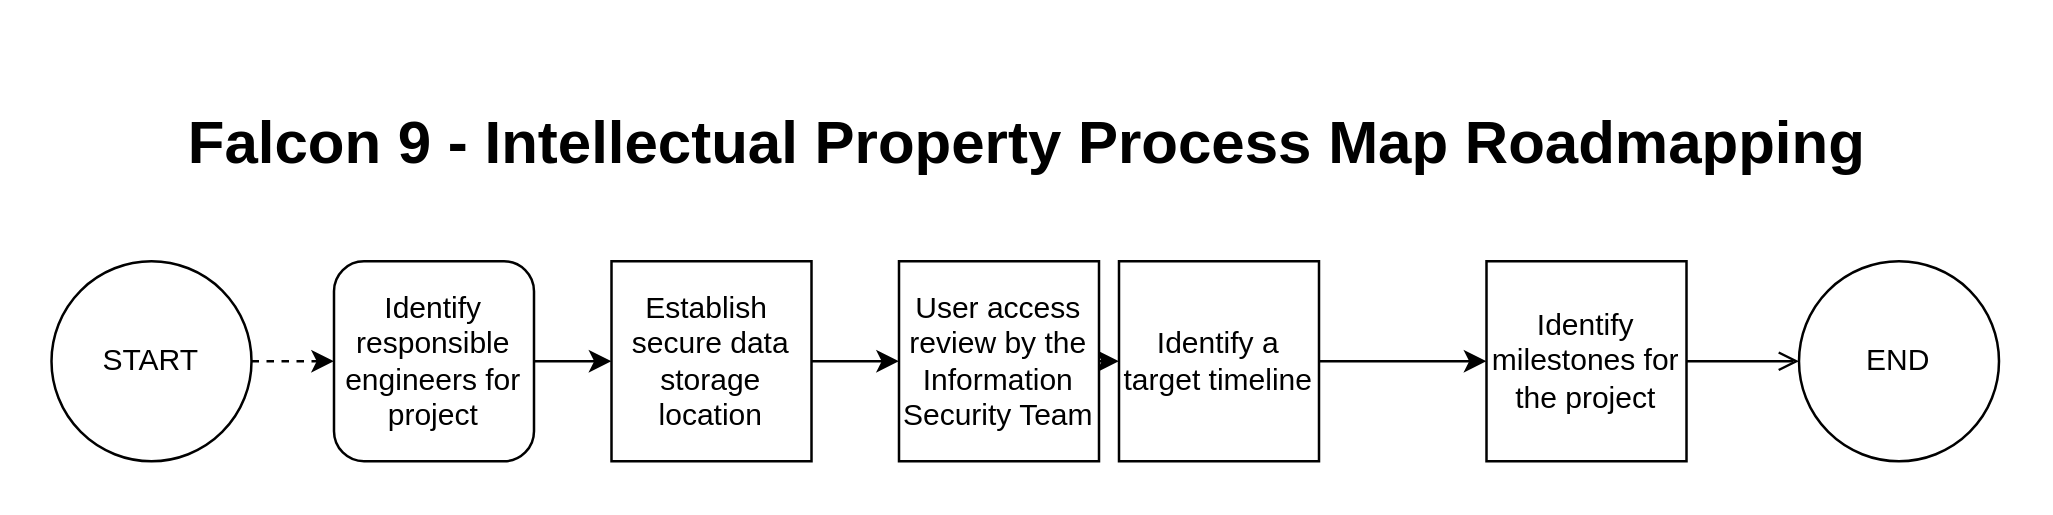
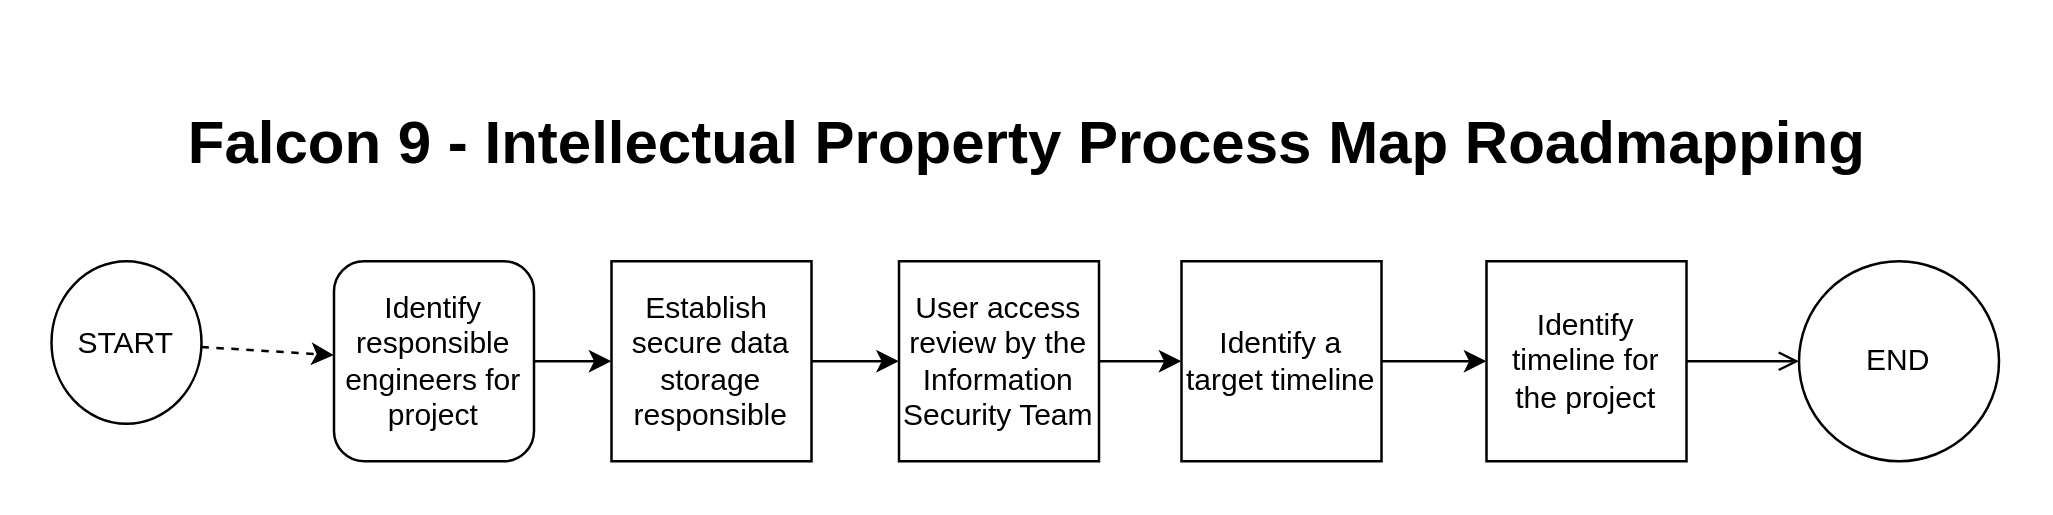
- <mxCell id="4" value="START" style="ellipse;whiteSpace=wrap;html=1;aspect=fixed;" parent="1" vertex="1"><mxGeometry x="20" y="104" width="80" height="80" as="geometry" /></mxCell>
+ <mxCell id="4" value="START" style="ellipse;whiteSpace=wrap;html=1;aspect=fixed;" parent="1" vertex="1"><mxGeometry x="20" y="104" width="60" height="65" as="geometry" /></mxCell>
- <mxCell id="8" value="Establish&amp;nbsp; secure data storage location" style="whiteSpace=wrap;html=1;aspect=fixed;" vertex="1" parent="1"><mxGeometry x="244" y="104" width="80" height="80" as="geometry" /></mxCell>
+ <mxCell id="8" value="Establish&amp;nbsp; secure data storage responsible" style="whiteSpace=wrap;html=1;aspect=fixed;" vertex="1" parent="1"><mxGeometry x="244" y="104" width="80" height="80" as="geometry" /></mxCell>
- <mxCell id="14" value="Identify a target timeline" style="whiteSpace=wrap;html=1;aspect=fixed;" vertex="1" parent="1"><mxGeometry x="447" y="104" width="80" height="80" as="geometry" /></mxCell>
+ <mxCell id="14" value="Identify a target timeline" style="whiteSpace=wrap;html=1;aspect=fixed;" vertex="1" parent="1"><mxGeometry x="472" y="104" width="80" height="80" as="geometry" /></mxCell>
- <mxCell id="10" value="&lt;span&gt;Identify milestones for the project&lt;/span&gt;" style="whiteSpace=wrap;html=1;aspect=fixed;" vertex="1" parent="1"><mxGeometry x="594" y="104" width="80" height="80" as="geometry" /></mxCell>
+ <mxCell id="10" value="&lt;span&gt;Identify timeline for the project&lt;/span&gt;" style="whiteSpace=wrap;html=1;aspect=fixed;" vertex="1" parent="1"><mxGeometry x="594" y="104" width="80" height="80" as="geometry" /></mxCell>
